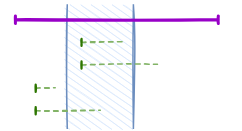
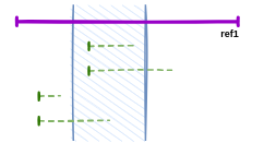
+ <mxCell id="4" value="ref1" style="text;html=1;align=center;verticalAlign=middle;whiteSpace=wrap;rounded=0;fontStyle=1;fontColor=#000000;sketch=0;shadow=0;sketchStyle=comic;glass=0;" parent="1" vertex="1"><mxGeometry x="260" y="30.5" width="40" height="20" as="geometry" /></mxCell>
